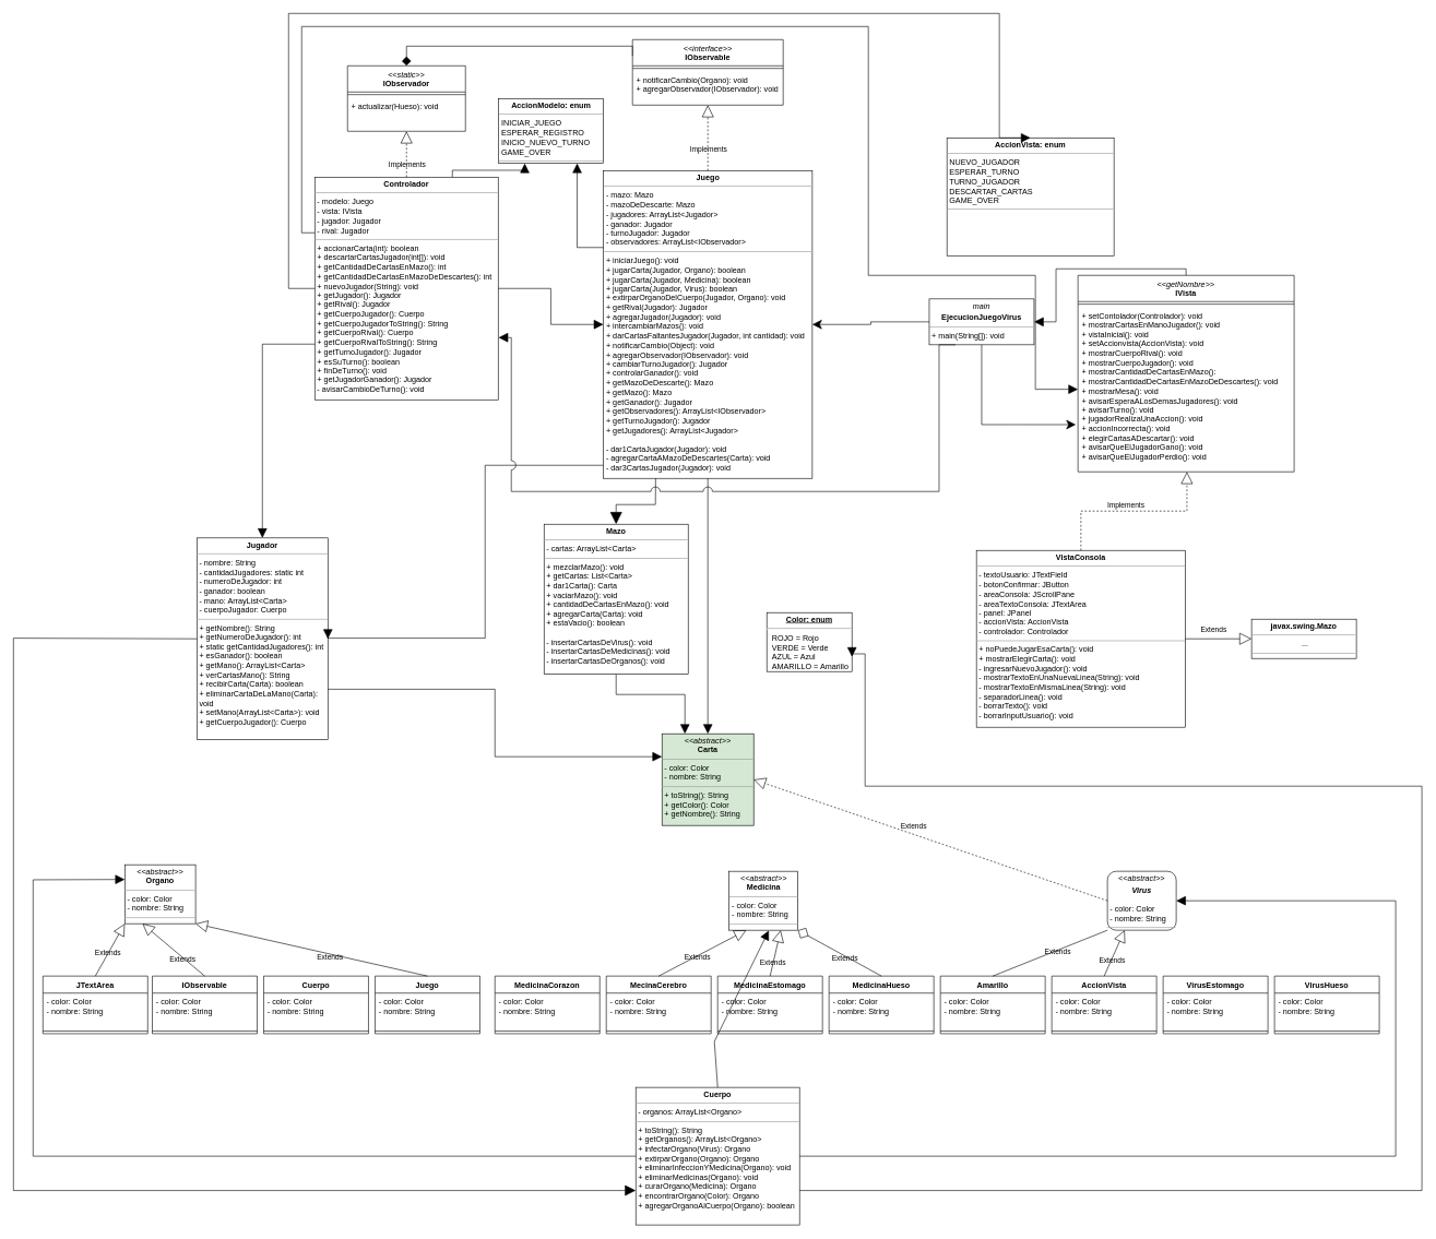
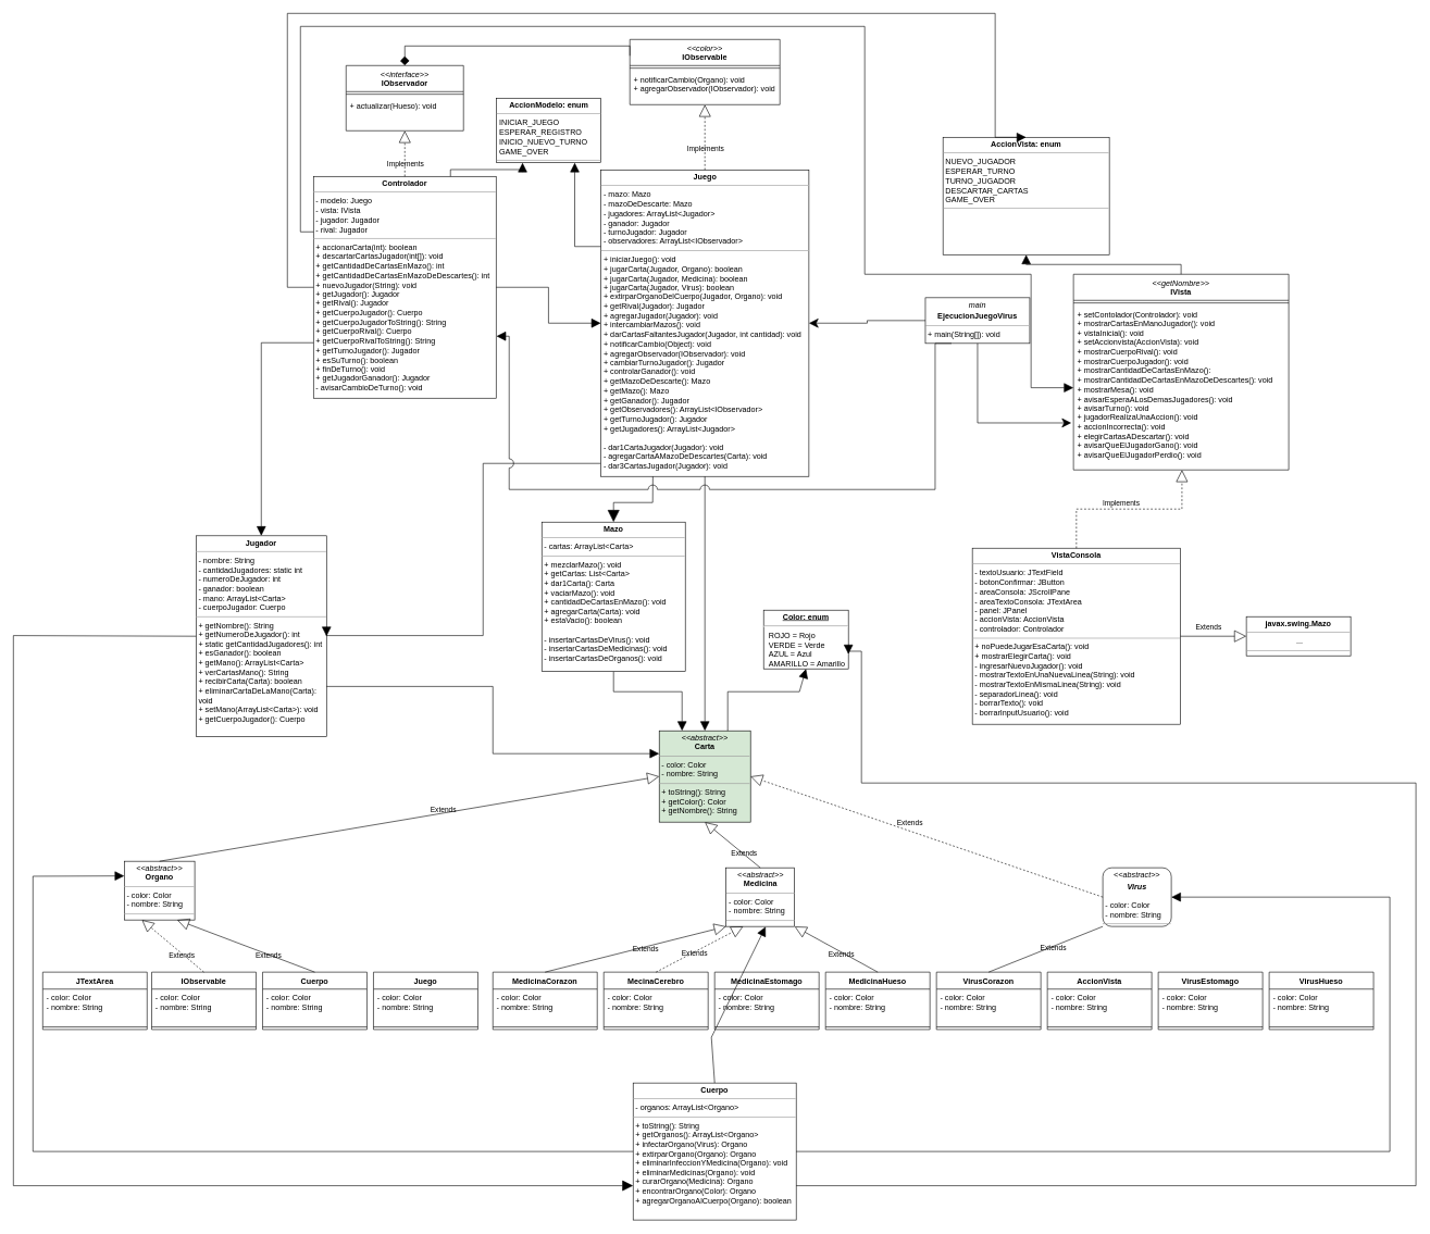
- <mxCell id="76" value="&lt;span style=&quot;font-weight: normal;&quot;&gt;&lt;i&gt;&amp;lt;&amp;lt;interface&amp;gt;&amp;gt;&lt;br&gt;&lt;/i&gt;&lt;/span&gt;IObservable" style="swimlane;fontStyle=1;align=center;verticalAlign=top;childLayout=stackLayout;horizontal=1;startSize=40;horizontalStack=0;resizeParent=1;resizeParentMax=0;resizeLast=0;collapsible=1;marginBottom=0;whiteSpace=wrap;html=1;labelBackgroundColor=none;rounded=0;" vertex="1" parent="1"><mxGeometry x="965" y="60" width="230" height="100" as="geometry" /></mxCell>
+ <mxCell id="76" value="&lt;span style=&quot;font-weight: normal;&quot;&gt;&lt;i&gt;&amp;lt;&amp;lt;color&amp;gt;&amp;gt;&lt;br&gt;&lt;/i&gt;&lt;/span&gt;IObservable" style="swimlane;fontStyle=1;align=center;verticalAlign=top;childLayout=stackLayout;horizontal=1;startSize=40;horizontalStack=0;resizeParent=1;resizeParentMax=0;resizeLast=0;collapsible=1;marginBottom=0;whiteSpace=wrap;html=1;labelBackgroundColor=none;rounded=0;" vertex="1" parent="1"><mxGeometry x="965" y="60" width="230" height="100" as="geometry" /></mxCell>
- <mxCell id="79" value="&lt;span style=&quot;font-weight: normal;&quot;&gt;&lt;i&gt;&amp;lt;&amp;lt;static&amp;gt;&amp;gt;&lt;br&gt;&lt;/i&gt;&lt;/span&gt;IObservador" style="swimlane;fontStyle=1;align=center;verticalAlign=top;childLayout=stackLayout;horizontal=1;startSize=40;horizontalStack=0;resizeParent=1;resizeParentMax=0;resizeLast=0;collapsible=1;marginBottom=0;whiteSpace=wrap;html=1;labelBackgroundColor=none;rounded=0;" vertex="1" parent="1"><mxGeometry x="530" y="100" width="180" height="100" as="geometry" /></mxCell>
+ <mxCell id="79" value="&lt;span style=&quot;font-weight: normal;&quot;&gt;&lt;i&gt;&amp;lt;&amp;lt;interface&amp;gt;&amp;gt;&lt;br&gt;&lt;/i&gt;&lt;/span&gt;IObservador" style="swimlane;fontStyle=1;align=center;verticalAlign=top;childLayout=stackLayout;horizontal=1;startSize=40;horizontalStack=0;resizeParent=1;resizeParentMax=0;resizeLast=0;collapsible=1;marginBottom=0;whiteSpace=wrap;html=1;labelBackgroundColor=none;rounded=0;" vertex="1" parent="1"><mxGeometry x="530" y="100" width="180" height="100" as="geometry" /></mxCell>
- <mxCell id="104" value="" style="endArrow=block;endSize=12;endFill=1;html=1;rounded=0;shadow=0;labelBackgroundColor=none;exitX=0.5;exitY=0;exitDx=0;exitDy=0;fontColor=default;edgeStyle=orthogonalEdgeStyle;" edge="1" parent="1" source="82" target="112"><mxGeometry width="160" relative="1" as="geometry"><mxPoint x="2004.5" y="255" as="sourcePoint" /><mxPoint x="2006" y="200" as="targetPoint" /></mxGeometry></mxCell>
+ <mxCell id="104" value="" style="endArrow=block;endSize=12;endFill=1;html=1;rounded=0;shadow=0;labelBackgroundColor=none;exitX=0.5;exitY=0;exitDx=0;exitDy=0;entryX=0.5;entryY=1;entryDx=0;entryDy=0;fontColor=default;edgeStyle=orthogonalEdgeStyle;" edge="1" parent="1" source="82" target="85"><mxGeometry width="160" relative="1" as="geometry"><mxPoint x="2004.5" y="255" as="sourcePoint" /><mxPoint x="2006" y="200" as="targetPoint" /></mxGeometry></mxCell>
+ <mxCell id="70" value="" style="endArrow=block;endFill=1;endSize=12;html=1;rounded=0;exitX=0.75;exitY=0;exitDx=0;exitDy=0;entryX=0.5;entryY=1;entryDx=0;entryDy=0;labelBackgroundColor=none;fontColor=default;" edge="1" parent="1" source="2" target="16"><mxGeometry width="160" relative="1" as="geometry"><mxPoint x="1098" y="857" as="sourcePoint" /><mxPoint x="1320" y="1110" as="targetPoint" /><Array as="points"><mxPoint x="1115" y="1060" /><mxPoint x="1225" y="1060" /></Array></mxGeometry></mxCell>
+ <mxCell id="30" value="" style="endArrow=block;endSize=16;endFill=0;html=1;rounded=0;shadow=0;labelBackgroundColor=none;entryX=0;entryY=0.5;entryDx=0;entryDy=0;exitX=0.5;exitY=0;exitDx=0;exitDy=0;fontColor=default;" edge="1" parent="1" source="3" target="2"><mxGeometry width="160" relative="1" as="geometry"><mxPoint x="980" y="1462" as="sourcePoint" /><mxPoint x="800" y="1390" as="targetPoint" /></mxGeometry></mxCell>
+ <mxCell id="31" value="Extends&lt;br&gt;" style="edgeLabel;html=1;align=center;verticalAlign=middle;resizable=0;points=[];labelBackgroundColor=none;rounded=0;" connectable="0" vertex="1" parent="30"><mxGeometry x="0.486" y="2" relative="1" as="geometry"><mxPoint x="-134" y="19" as="offset" /></mxGeometry></mxCell>
+ <mxCell id="32" value="" style="endArrow=block;endSize=16;endFill=0;html=1;rounded=0;shadow=0;labelBackgroundColor=none;entryX=0.5;entryY=1;entryDx=0;entryDy=0;exitX=0.5;exitY=0;exitDx=0;exitDy=0;fontColor=default;" edge="1" parent="1" source="26" target="2"><mxGeometry width="160" relative="1" as="geometry"><mxPoint x="615" y="1480" as="sourcePoint" /><mxPoint x="970" y="1340" as="targetPoint" /></mxGeometry></mxCell>
+ <mxCell id="33" value="Extends&lt;br&gt;" style="edgeLabel;html=1;align=center;verticalAlign=middle;resizable=0;points=[];labelBackgroundColor=none;rounded=0;" connectable="0" vertex="1" parent="32"><mxGeometry x="-0.386" y="-1" relative="1" as="geometry"><mxPoint as="offset" /></mxGeometry></mxCell>
- <mxCell id="49" value="" style="endArrow=diamond;endSize=16;endFill=0;html=1;rounded=0;shadow=0;labelBackgroundColor=none;entryX=1;entryY=1;entryDx=0;entryDy=0;exitX=0.5;exitY=0;exitDx=0;exitDy=0;fontColor=default;" edge="1" parent="1" source="37" target="26"><mxGeometry width="160" relative="1" as="geometry"><mxPoint x="1392" y="1631" as="sourcePoint" /><mxPoint x="1225" y="1559" as="targetPoint" /></mxGeometry></mxCell>
+ <mxCell id="49" value="" style="endArrow=block;endSize=16;endFill=0;html=1;rounded=0;shadow=0;labelBackgroundColor=none;entryX=1;entryY=1;entryDx=0;entryDy=0;exitX=0.5;exitY=0;exitDx=0;exitDy=0;fontColor=default;" edge="1" parent="1" source="37" target="26"><mxGeometry width="160" relative="1" as="geometry"><mxPoint x="1392" y="1631" as="sourcePoint" /><mxPoint x="1225" y="1559" as="targetPoint" /></mxGeometry></mxCell>
- <mxCell id="24" value="" style="endArrow=block;endSize=16;endFill=0;html=1;rounded=0;shadow=0;labelBackgroundColor=none;entryX=1;entryY=1;entryDx=0;entryDy=0;exitX=0.5;exitY=0;exitDx=0;exitDy=0;fontColor=default;" edge="1" parent="1" source="10" target="3"><mxGeometry width="160" relative="1" as="geometry"><mxPoint x="502" y="1500.5" as="sourcePoint" /><mxPoint x="455" y="1428.5" as="targetPoint" /></mxGeometry></mxCell>
- <mxCell id="25" value="Extends" style="edgeLabel;html=1;align=center;verticalAlign=middle;resizable=0;points=[];labelBackgroundColor=none;rounded=0;" connectable="0" vertex="1" parent="24"><mxGeometry x="-0.16" y="4" relative="1" as="geometry"><mxPoint y="1" as="offset" /></mxGeometry></mxCell>
+ <mxCell id="22" value="" style="endArrow=block;endSize=16;endFill=0;html=1;rounded=0;shadow=0;labelBackgroundColor=none;entryX=0.75;entryY=1;entryDx=0;entryDy=0;exitX=0.5;exitY=0;exitDx=0;exitDy=0;fontColor=default;" edge="1" parent="1" source="7" target="3"><mxGeometry width="160" relative="1" as="geometry"><mxPoint x="322" y="1500.5" as="sourcePoint" /><mxPoint x="360" y="1428.5" as="targetPoint" /></mxGeometry></mxCell>
+ <mxCell id="23" value="Extends&lt;br&gt;" style="edgeLabel;html=1;align=center;verticalAlign=middle;resizable=0;points=[];labelBackgroundColor=none;rounded=0;" connectable="0" vertex="1" parent="22"><mxGeometry x="-0.324" relative="1" as="geometry"><mxPoint as="offset" /></mxGeometry></mxCell>
- <mxCell id="20" value="" style="endArrow=block;endSize=16;endFill=0;html=1;rounded=0;shadow=0;labelBackgroundColor=none;entryX=0.25;entryY=1;entryDx=0;entryDy=0;exitX=0.5;exitY=0;exitDx=0;exitDy=0;fontColor=default;" edge="1" parent="1" source="4" target="3"><mxGeometry width="160" relative="1" as="geometry"><mxPoint x="142" y="1500.5" as="sourcePoint" /><mxPoint x="312" y="1428.5" as="targetPoint" /></mxGeometry></mxCell>
+ <mxCell id="20" value="" style="endArrow=block;endSize=16;endFill=0;html=1;rounded=0;shadow=0;labelBackgroundColor=none;entryX=0.25;entryY=1;entryDx=0;entryDy=0;exitX=0.5;exitY=0;exitDx=0;exitDy=0;fontColor=default;dashed=1;" edge="1" parent="1" source="4" target="3"><mxGeometry width="160" relative="1" as="geometry"><mxPoint x="142" y="1500.5" as="sourcePoint" /><mxPoint x="312" y="1428.5" as="targetPoint" /></mxGeometry></mxCell>
+ <mxCell id="43" value="" style="endArrow=block;endSize=16;endFill=0;html=1;rounded=0;shadow=0;labelBackgroundColor=none;entryX=0;entryY=1;entryDx=0;entryDy=0;exitX=0.5;exitY=0;exitDx=0;exitDy=0;fontColor=default;" edge="1" parent="1" source="40" target="26"><mxGeometry width="160" relative="1" as="geometry"><mxPoint x="915" y="1560" as="sourcePoint" /><mxPoint x="835" y="1540" as="targetPoint" /></mxGeometry></mxCell>
+ <mxCell id="44" value="Extends&lt;br&gt;" style="edgeLabel;html=1;align=center;verticalAlign=middle;resizable=0;points=[];labelBackgroundColor=none;rounded=0;" connectable="0" vertex="1" parent="43"><mxGeometry x="0.103" y="-3" relative="1" as="geometry"><mxPoint as="offset" /></mxGeometry></mxCell>
- <mxCell id="18" value="" style="endArrow=block;endSize=16;endFill=0;html=1;rounded=0;shadow=0;labelBackgroundColor=none;entryX=0;entryY=1;entryDx=0;entryDy=0;exitX=0.5;exitY=0;exitDx=0;exitDy=0;fontColor=default;" edge="1" parent="1" source="13" target="3"><mxGeometry width="160" relative="1" as="geometry"><mxPoint x="-48" y="1388.5" as="sourcePoint" /><mxPoint x="112" y="1388.5" as="targetPoint" /></mxGeometry></mxCell>
- <mxCell id="19" value="Extends&lt;br&gt;" style="edgeLabel;html=1;align=center;verticalAlign=middle;resizable=0;points=[];labelBackgroundColor=none;rounded=0;" connectable="0" vertex="1" parent="18"><mxGeometry x="-0.139" y="1" relative="1" as="geometry"><mxPoint as="offset" /></mxGeometry></mxCell>
- <mxCell id="45" value="" style="endArrow=block;endSize=16;endFill=0;html=1;rounded=0;shadow=0;labelBackgroundColor=none;exitX=0.5;exitY=0;exitDx=0;exitDy=0;entryX=0.25;entryY=1;entryDx=0;entryDy=0;fontColor=default;" edge="1" parent="1" source="27" target="26"><mxGeometry width="160" relative="1" as="geometry"><mxPoint x="925" y="1632" as="sourcePoint" /><mxPoint x="1035" y="1550" as="targetPoint" /></mxGeometry></mxCell>
+ <mxCell id="45" value="" style="endArrow=block;endSize=16;endFill=0;html=1;rounded=0;shadow=0;labelBackgroundColor=none;exitX=0.5;exitY=0;exitDx=0;exitDy=0;entryX=0.25;entryY=1;entryDx=0;entryDy=0;fontColor=default;dashed=1;" edge="1" parent="1" source="27" target="26"><mxGeometry width="160" relative="1" as="geometry"><mxPoint x="925" y="1632" as="sourcePoint" /><mxPoint x="1035" y="1550" as="targetPoint" /></mxGeometry></mxCell>
- <mxCell id="47" value="" style="endArrow=block;endSize=16;endFill=0;html=1;rounded=0;shadow=0;labelBackgroundColor=none;exitX=0.5;exitY=0;exitDx=0;exitDy=0;entryX=0.75;entryY=1;entryDx=0;entryDy=0;fontColor=default;" edge="1" parent="1" source="34" target="26"><mxGeometry width="160" relative="1" as="geometry"><mxPoint x="1115" y="1632" as="sourcePoint" /><mxPoint x="1135" y="1570" as="targetPoint" /></mxGeometry></mxCell>
- <mxCell id="48" value="Extends&lt;br&gt;" style="edgeLabel;html=1;align=center;verticalAlign=middle;resizable=0;points=[];labelBackgroundColor=none;rounded=0;" connectable="0" vertex="1" parent="47"><mxGeometry x="-0.408" y="1" relative="1" as="geometry"><mxPoint as="offset" /></mxGeometry></mxCell>
- <mxCell id="66" value="" style="endArrow=block;endSize=16;endFill=0;html=1;rounded=0;shadow=0;labelBackgroundColor=none;exitX=0.5;exitY=0;exitDx=0;exitDy=0;entryX=0.25;entryY=1;entryDx=0;entryDy=0;fontColor=default;" edge="1" parent="1" source="52" target="51"><mxGeometry width="160" relative="1" as="geometry"><mxPoint x="1665" y="1712" as="sourcePoint" /><mxPoint x="1775" y="1630" as="targetPoint" /></mxGeometry></mxCell>
- <mxCell id="67" value="Extends&lt;br&gt;" style="edgeLabel;html=1;align=center;verticalAlign=middle;resizable=0;points=[];labelBackgroundColor=none;rounded=0;" connectable="0" vertex="1" parent="66"><mxGeometry x="-0.296" y="-1" relative="1" as="geometry"><mxPoint as="offset" /></mxGeometry></mxCell>
- <mxCell id="61" value="Amarillo" style="swimlane;fontStyle=1;align=center;verticalAlign=top;childLayout=stackLayout;horizontal=1;startSize=26;horizontalStack=0;resizeParent=1;resizeParentMax=0;resizeLast=0;collapsible=1;marginBottom=0;whiteSpace=wrap;html=1;labelBackgroundColor=none;rounded=0;" vertex="1" parent="1"><mxGeometry x="1435" y="1490" width="160" height="88" as="geometry" /></mxCell>
+ <mxCell id="61" value="VirusCorazon" style="swimlane;fontStyle=1;align=center;verticalAlign=top;childLayout=stackLayout;horizontal=1;startSize=26;horizontalStack=0;resizeParent=1;resizeParentMax=0;resizeLast=0;collapsible=1;marginBottom=0;whiteSpace=wrap;html=1;labelBackgroundColor=none;rounded=0;" vertex="1" parent="1"><mxGeometry x="1435" y="1490" width="160" height="88" as="geometry" /></mxCell>
